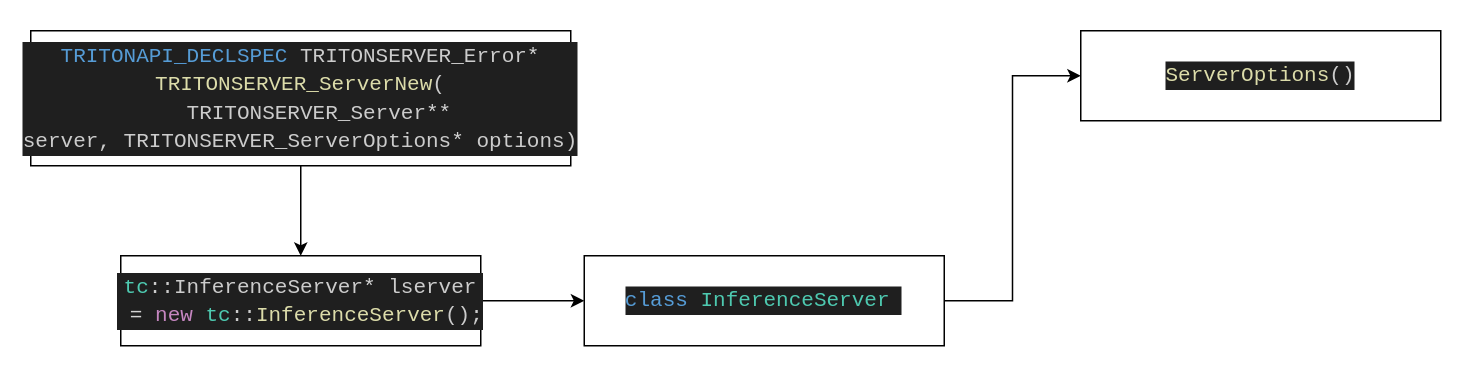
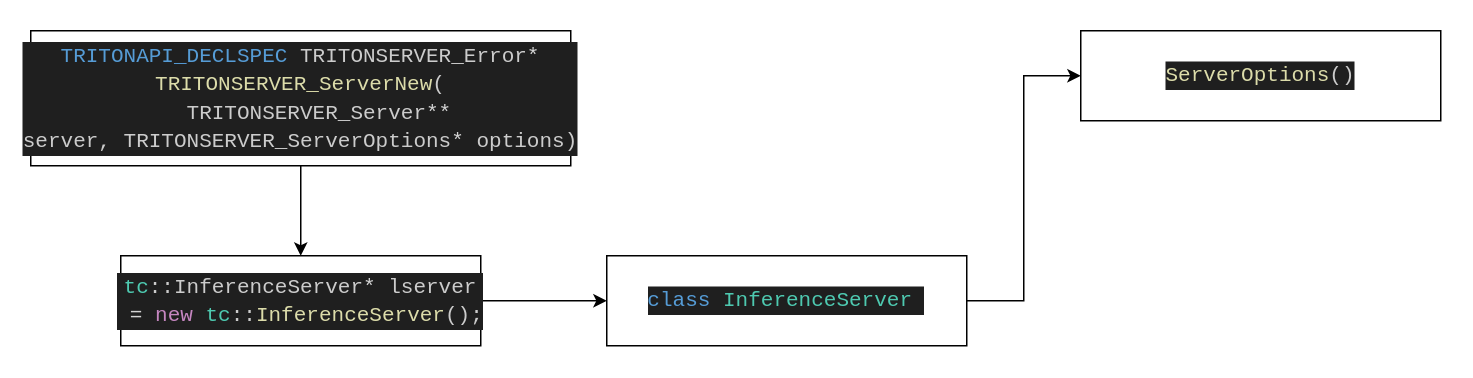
- <mxCell id="7" value="&lt;div style=&quot;color: rgb(204, 204, 204); background-color: rgb(31, 31, 31); font-family: Consolas, &amp;quot;Courier New&amp;quot;, monospace; font-size: 14px; line-height: 19px; white-space: pre;&quot;&gt;&lt;div style=&quot;line-height: 19px;&quot;&gt;&lt;div style=&quot;line-height: 19px;&quot;&gt;&lt;div style=&quot;line-height: 19px;&quot;&gt;&lt;span style=&quot;color: #569cd6;&quot;&gt;class&lt;/span&gt; &lt;span style=&quot;color: #4ec9b0;&quot;&gt;InferenceServer&lt;/span&gt; &lt;/div&gt;&lt;/div&gt;&lt;/div&gt;&lt;/div&gt;" style="rounded=0;whiteSpace=wrap;html=1;" vertex="1" parent="1"><mxGeometry x="389" y="170" width="240" height="60" as="geometry" /></mxCell>
+ <mxCell id="7" value="&lt;div style=&quot;color: rgb(204, 204, 204); background-color: rgb(31, 31, 31); font-family: Consolas, &amp;quot;Courier New&amp;quot;, monospace; font-size: 14px; line-height: 19px; white-space: pre;&quot;&gt;&lt;div style=&quot;line-height: 19px;&quot;&gt;&lt;div style=&quot;line-height: 19px;&quot;&gt;&lt;div style=&quot;line-height: 19px;&quot;&gt;&lt;span style=&quot;color: #569cd6;&quot;&gt;class&lt;/span&gt; &lt;span style=&quot;color: #4ec9b0;&quot;&gt;InferenceServer&lt;/span&gt; &lt;/div&gt;&lt;/div&gt;&lt;/div&gt;&lt;/div&gt;" style="rounded=0;whiteSpace=wrap;html=1;" vertex="1" parent="1"><mxGeometry x="404" y="170" width="240" height="60" as="geometry" /></mxCell>
